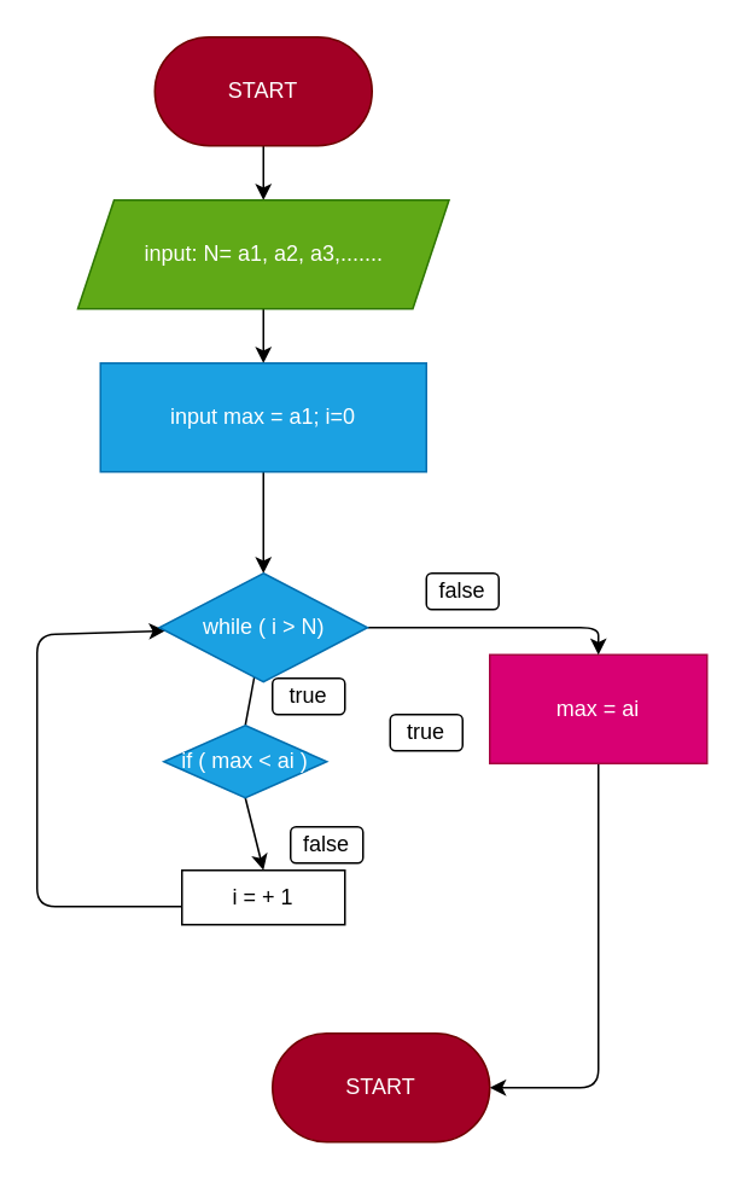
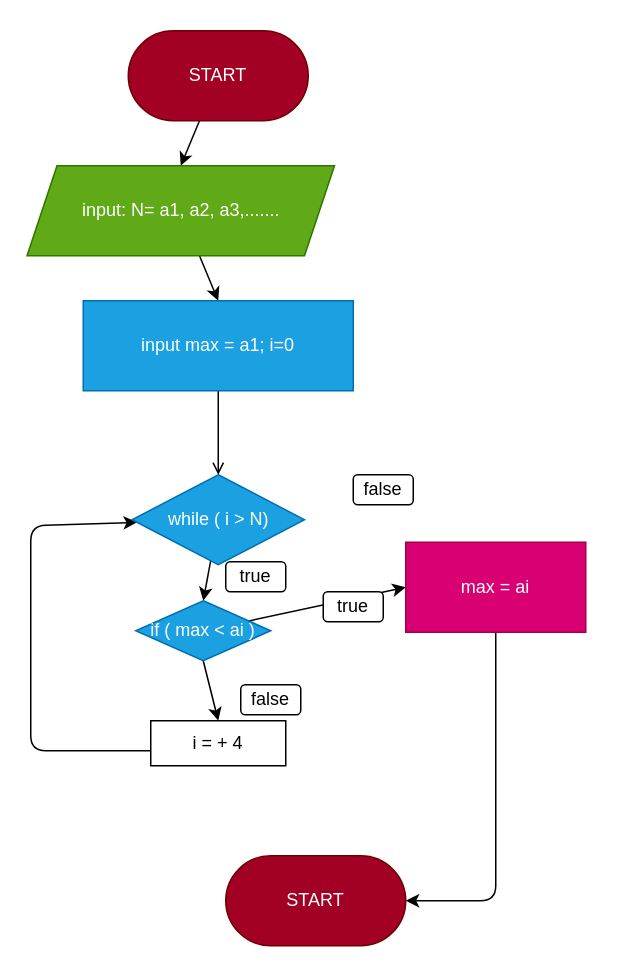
- <mxCell id="5" value="input: N= a1, a2, a3,......." style="shape=parallelogram;perimeter=parallelogramPerimeter;whiteSpace=wrap;html=1;fixedSize=1;fillColor=#60a917;fontColor=#ffffff;strokeColor=#2D7600;" vertex="1" parent="1"><mxGeometry x="42.5" y="110" width="205" height="60" as="geometry" /></mxCell>
+ <mxCell id="5" value="input: N= a1, a2, a3,......." style="shape=parallelogram;perimeter=parallelogramPerimeter;whiteSpace=wrap;html=1;fixedSize=1;fillColor=#60a917;fontColor=#ffffff;strokeColor=#2D7600;" vertex="1" parent="1"><mxGeometry x="17.5" y="110" width="205" height="60" as="geometry" /></mxCell>
- <mxCell id="7" style="edgeStyle=none;html=1;entryX=0.5;entryY=0;entryDx=0;entryDy=0;" edge="1" parent="1" source="8" target="22"><mxGeometry relative="1" as="geometry"><mxPoint x="145" y="290" as="targetPoint" /></mxGeometry></mxCell>
+ <mxCell id="7" style="edgeStyle=none;html=1;entryX=0.5;entryY=0;entryDx=0;entryDy=0;endArrow=open;" edge="1" parent="1" source="8" target="22"><mxGeometry relative="1" as="geometry"><mxPoint x="145" y="290" as="targetPoint" /></mxGeometry></mxCell>
- <mxCell id="21" style="edgeStyle=none;html=1;entryX=0.5;entryY=0;entryDx=0;entryDy=0;" edge="1" parent="1" source="22" target="13"><mxGeometry relative="1" as="geometry"><Array as="points"><mxPoint x="330" y="346" /></Array></mxGeometry></mxCell>
- <mxCell id="6" style="edgeStyle=none;html=1;entryX=0.5;entryY=0;entryDx=0;entryDy=0;startArrow=none;endArrow=none;" edge="1" parent="1" source="22" target="11"><mxGeometry relative="1" as="geometry"><mxPoint x="145" y="350" as="sourcePoint" /></mxGeometry></mxCell>
+ <mxCell id="6" style="edgeStyle=none;html=1;entryX=0.5;entryY=0;entryDx=0;entryDy=0;startArrow=none;" edge="1" parent="1" source="22" target="11"><mxGeometry relative="1" as="geometry"><mxPoint x="145" y="350" as="sourcePoint" /></mxGeometry></mxCell>
+ <mxCell id="9" style="edgeStyle=none;html=1;entryX=0;entryY=0.5;entryDx=0;entryDy=0;" edge="1" parent="1" source="11" target="13"><mxGeometry relative="1" as="geometry" /></mxCell>
- <mxCell id="15" value="i = + 1" style="rounded=0;whiteSpace=wrap;html=1;" vertex="1" parent="1"><mxGeometry x="100" y="480" width="90" height="30" as="geometry" /></mxCell>
+ <mxCell id="15" value="i = + 4" style="rounded=0;whiteSpace=wrap;html=1;" vertex="1" parent="1"><mxGeometry x="100" y="480" width="90" height="30" as="geometry" /></mxCell>
